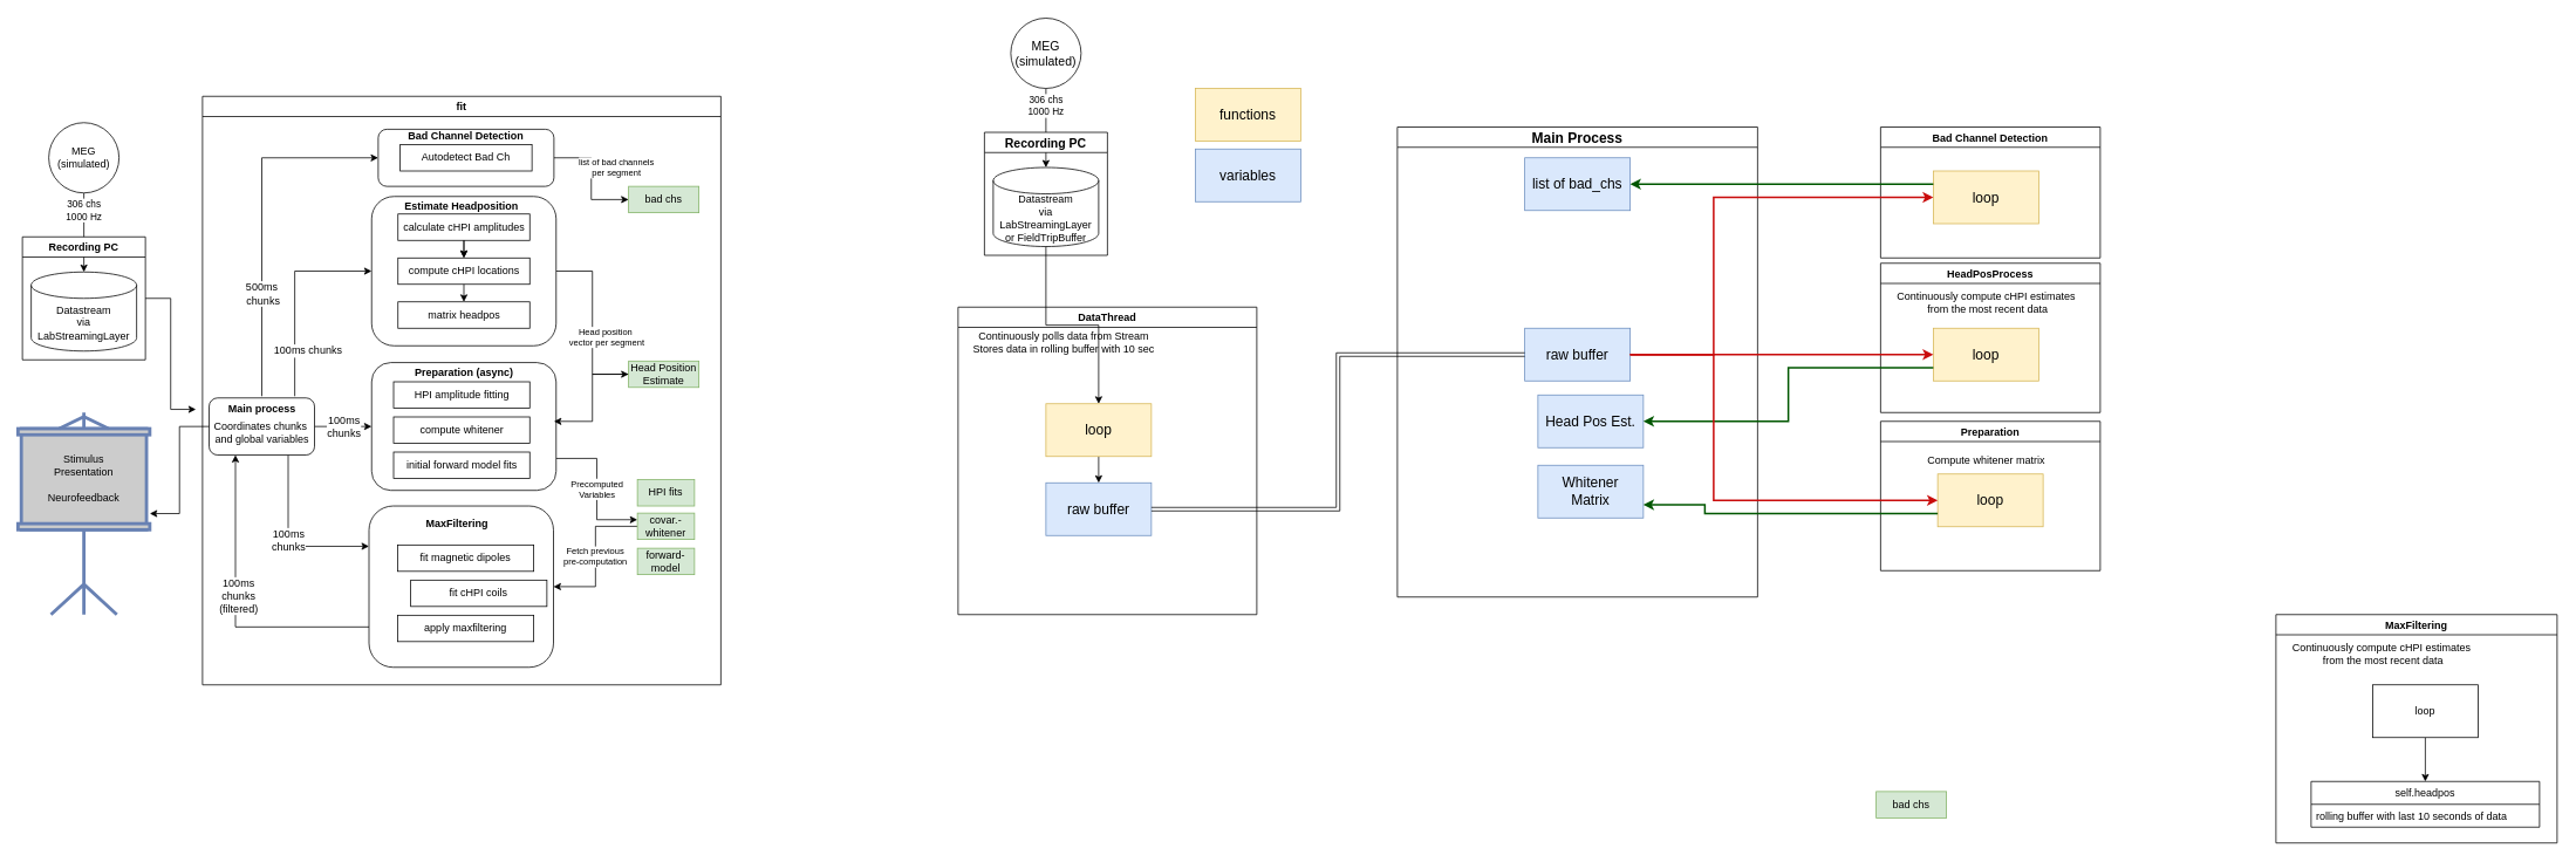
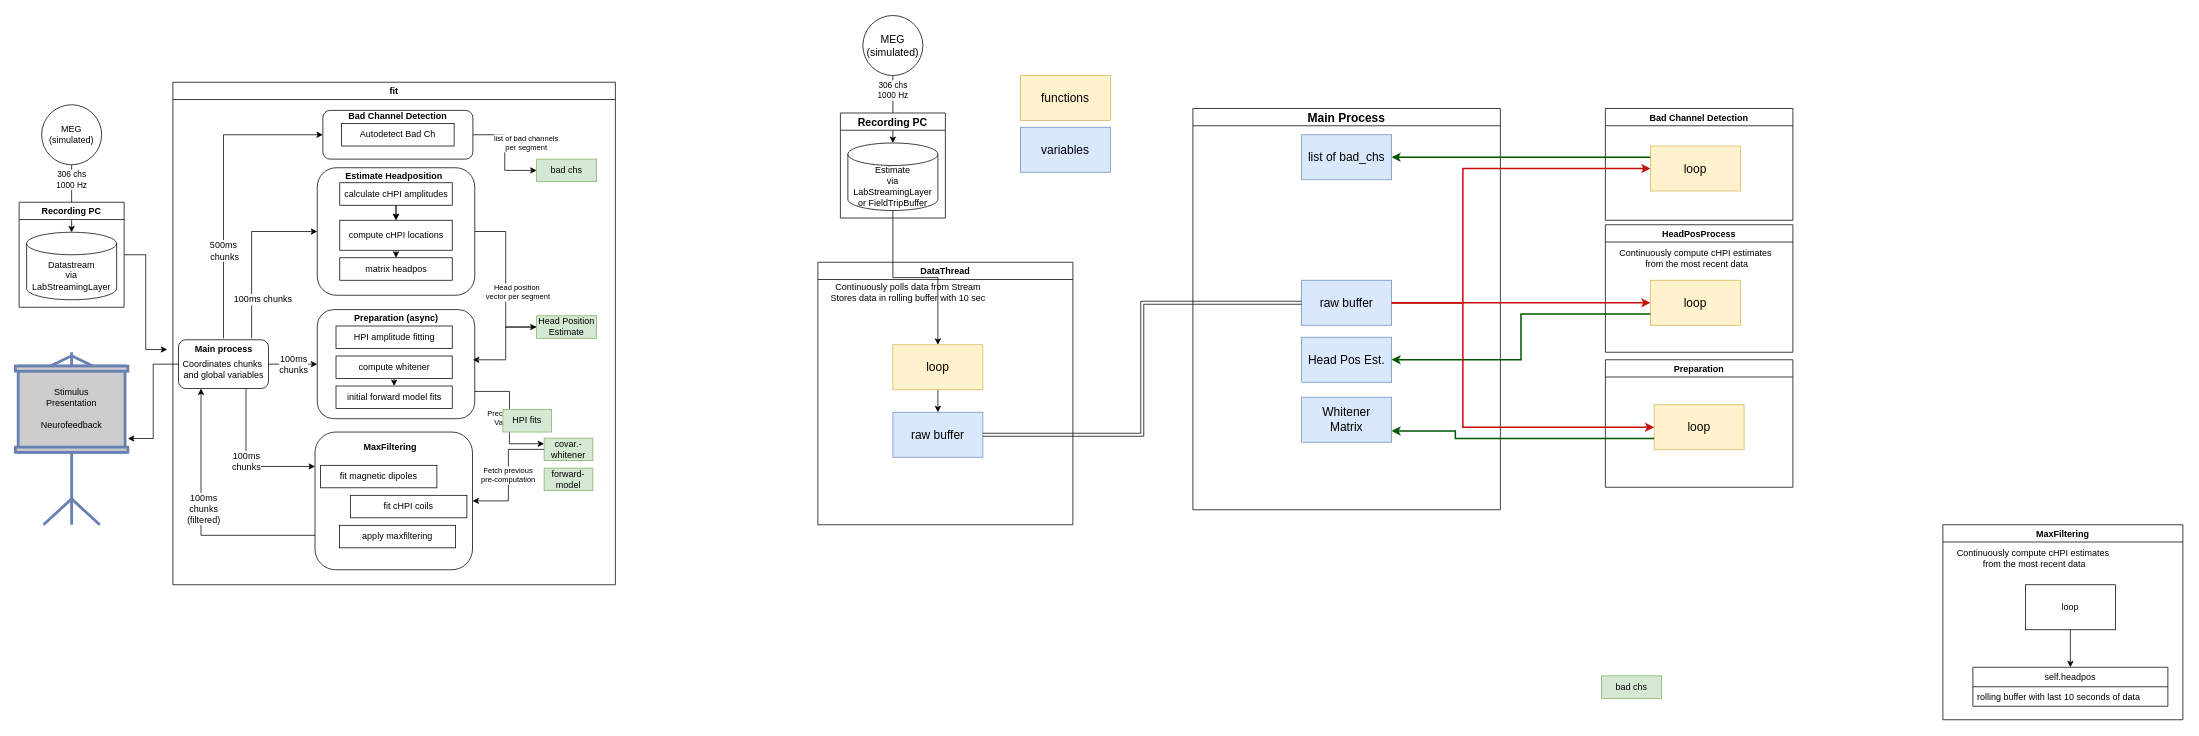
- <mxCell id="58" value="Datastream&lt;br style=&quot;font-size: 12px;&quot;&gt;via &lt;br style=&quot;font-size: 12px;&quot;&gt;LabStreamingLayer or FieldTripBuffer" style="shape=cylinder3;whiteSpace=wrap;html=1;boundedLbl=1;backgroundOutline=1;size=15;fontSize=12;" parent="57" vertex="1"><mxGeometry x="10" y="40" width="120" height="90" as="geometry" /></mxCell>
+ <mxCell id="58" value="Estimate&lt;br style=&quot;font-size: 12px;&quot;&gt;via &lt;br style=&quot;font-size: 12px;&quot;&gt;LabStreamingLayer or FieldTripBuffer" style="shape=cylinder3;whiteSpace=wrap;html=1;boundedLbl=1;backgroundOutline=1;size=15;fontSize=12;" parent="57" vertex="1"><mxGeometry x="10" y="40" width="120" height="90" as="geometry" /></mxCell>
- <mxCell id="29" value="compute cHPI locations" style="rounded=0;whiteSpace=wrap;html=1;" parent="26" vertex="1"><mxGeometry x="30" y="70" width="150" height="30" as="geometry" /></mxCell>
+ <mxCell id="29" value="compute cHPI locations" style="rounded=0;whiteSpace=wrap;html=1;" parent="26" vertex="1"><mxGeometry x="30" y="70" width="150" height="40" as="geometry" /></mxCell>
- <mxCell id="22" value="Head Position Estimate" style="rounded=0;whiteSpace=wrap;html=1;fillColor=#d5e8d4;strokeColor=#82b366;" parent="2" vertex="1"><mxGeometry x="485" y="301.38" width="80" height="30" as="geometry" /></mxCell>
+ <mxCell id="22" value="Head Position Estimate" style="rounded=0;whiteSpace=wrap;html=1;fillColor=#d5e8d4;strokeColor=#82b366;" parent="2" vertex="1"><mxGeometry x="485" y="311.38" width="80" height="30" as="geometry" /></mxCell>
- <mxCell id="77" value="Head Pos Est." style="rounded=0;whiteSpace=wrap;html=1;strokeWidth=1;fontSize=16;fillColor=#dae8fc;strokeColor=#6c8ebf;" vertex="1" parent="74"><mxGeometry x="160" y="305" width="120" height="60" as="geometry" /></mxCell>
+ <mxCell id="77" value="Head Pos Est." style="rounded=0;whiteSpace=wrap;html=1;strokeWidth=1;fontSize=16;fillColor=#dae8fc;strokeColor=#6c8ebf;" vertex="1" parent="74"><mxGeometry x="145" y="305" width="120" height="60" as="geometry" /></mxCell>
+ <mxCell id="13" style="edgeStyle=none;rounded=0;orthogonalLoop=1;jettySize=auto;html=1;exitX=0.5;exitY=1;exitDx=0;exitDy=0;entryX=0.5;entryY=0;entryDx=0;entryDy=0;fontSize=8;" parent="2" source="14" target="15" edge="1"><mxGeometry relative="1" as="geometry" /></mxCell>
- <mxCell id="91" value="Compute whitener matrix" style="text;html=1;align=center;verticalAlign=middle;resizable=0;points=[];autosize=1;strokeColor=none;fillColor=none;" vertex="1" parent="90"><mxGeometry x="40" y="30" width="160" height="30" as="geometry" /></mxCell>
- <mxCell id="78" value="Whitener &lt;br&gt;Matrix" style="rounded=0;whiteSpace=wrap;html=1;strokeWidth=1;fontSize=16;fillColor=#dae8fc;strokeColor=#6c8ebf;" vertex="1" parent="74"><mxGeometry x="160" y="385" width="120" height="60" as="geometry" /></mxCell>
+ <mxCell id="78" value="Whitener &lt;br&gt;Matrix" style="rounded=0;whiteSpace=wrap;html=1;strokeWidth=1;fontSize=16;fillColor=#dae8fc;strokeColor=#6c8ebf;" vertex="1" parent="74"><mxGeometry x="145" y="385" width="120" height="60" as="geometry" /></mxCell>
- <mxCell id="11" value="HPI fits" style="rounded=0;whiteSpace=wrap;html=1;fillColor=#d5e8d4;strokeColor=#82b366;" parent="2" vertex="1"><mxGeometry x="495" y="436.38" width="65" height="30" as="geometry" /></mxCell>
+ <mxCell id="11" value="HPI fits" style="rounded=0;whiteSpace=wrap;html=1;fillColor=#d5e8d4;strokeColor=#82b366;" parent="2" vertex="1"><mxGeometry x="440" y="436.38" width="65" height="30" as="geometry" /></mxCell>
- <mxCell id="43" value="fit magnetic dipoles" style="rounded=0;whiteSpace=wrap;html=1;" parent="2" vertex="1"><mxGeometry x="222" y="510.76" width="155" height="30" as="geometry" /></mxCell>
+ <mxCell id="43" value="fit magnetic dipoles" style="rounded=0;whiteSpace=wrap;html=1;" parent="2" vertex="1"><mxGeometry x="197" y="510.76" width="155" height="30" as="geometry" /></mxCell>
